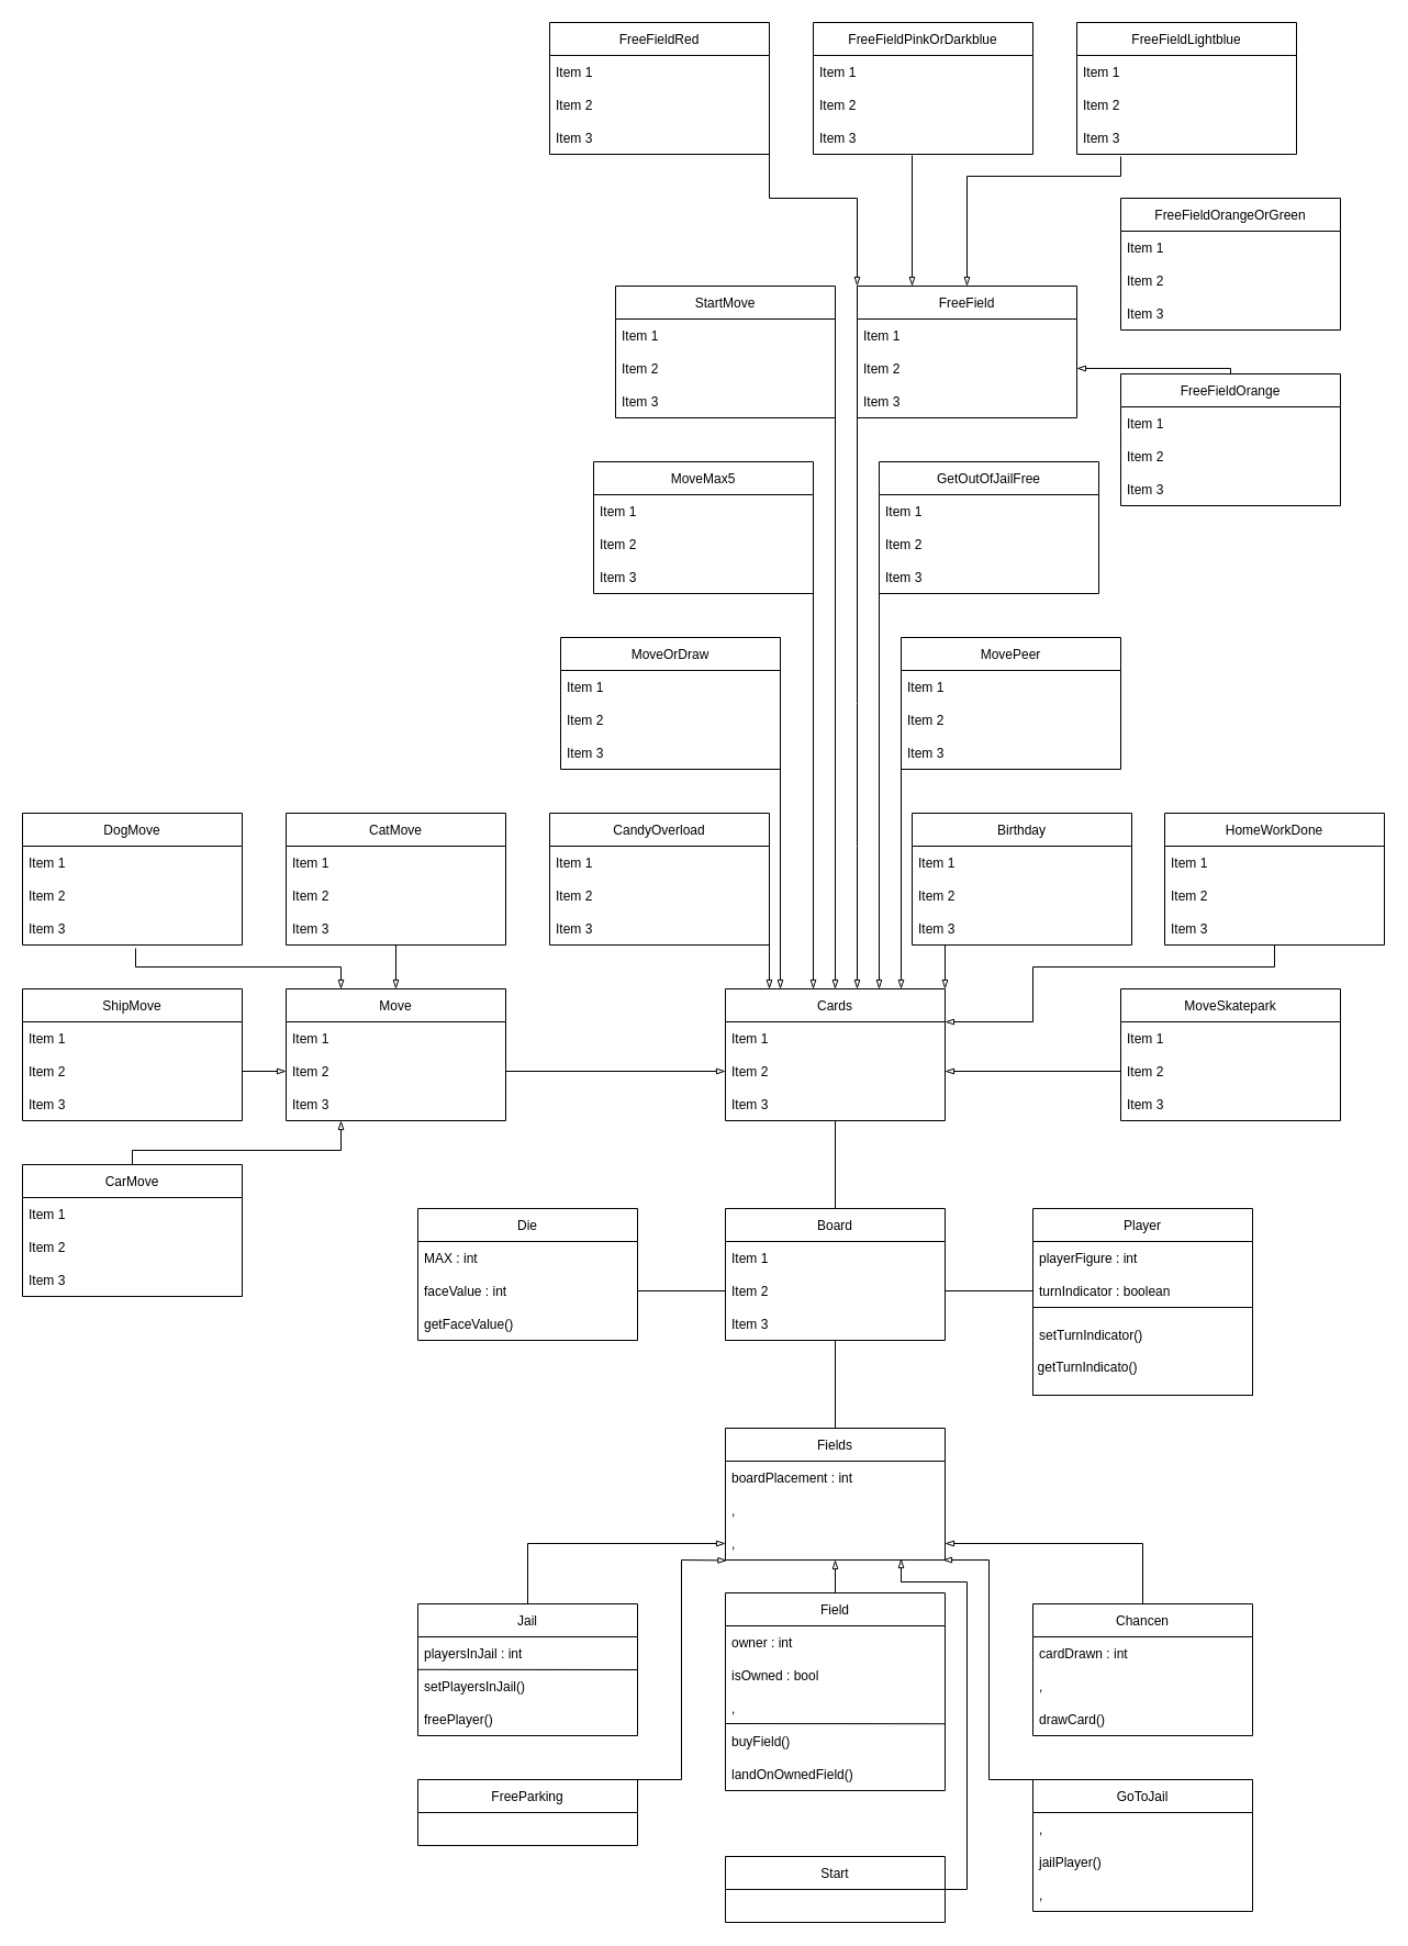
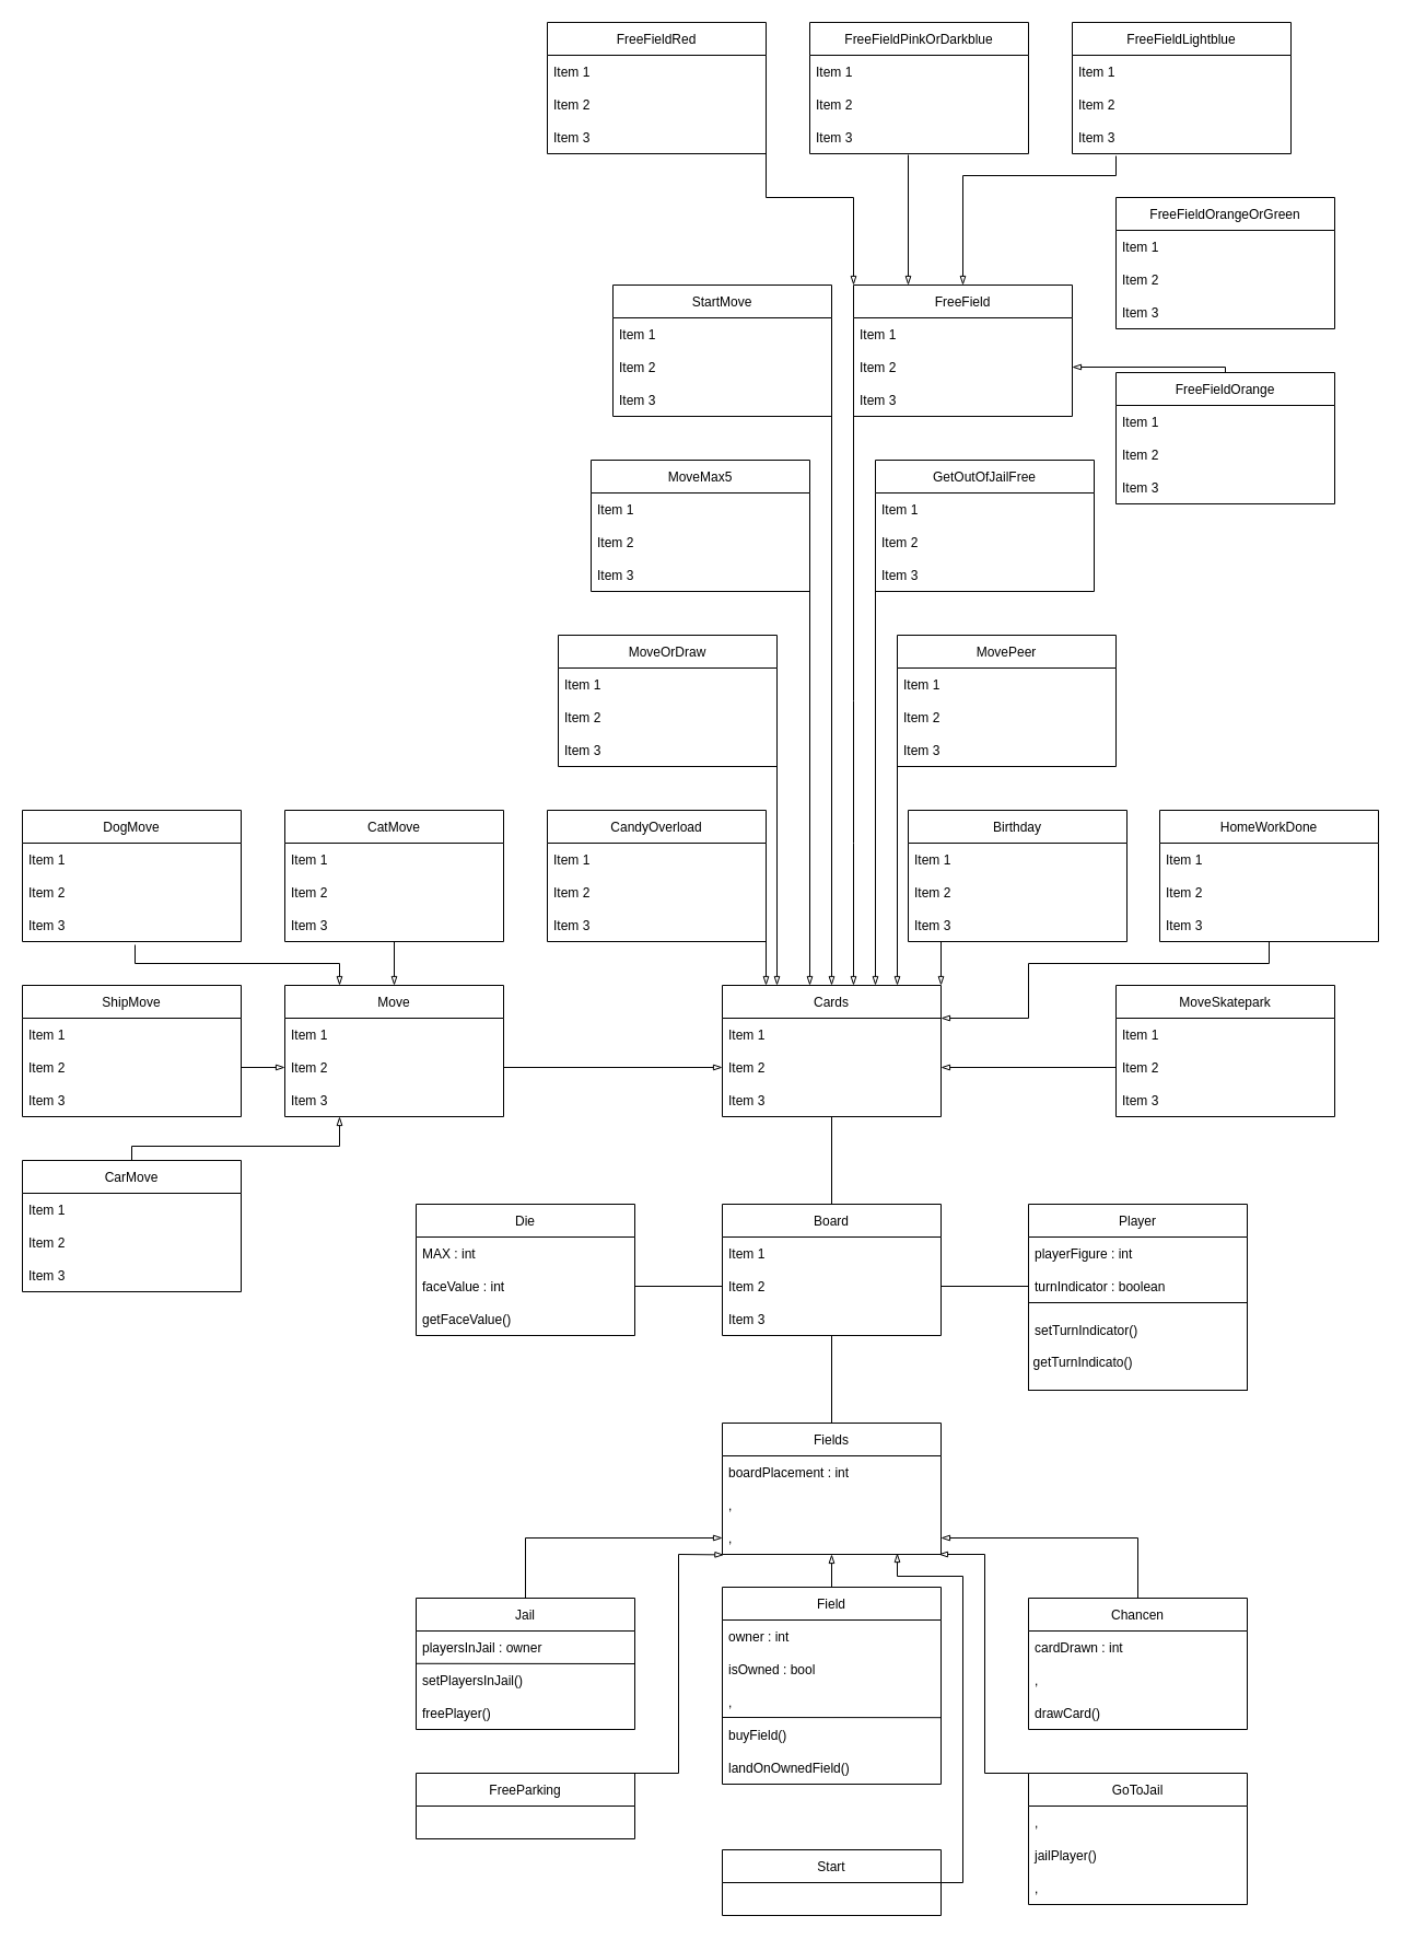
- <mxCell id="22" value="playersInJail : int" style="text;strokeColor=none;fillColor=none;align=left;verticalAlign=middle;spacingLeft=4;spacingRight=4;overflow=hidden;points=[[0,0.5],[1,0.5]];portConstraint=eastwest;rotatable=0;" parent="21" vertex="1"><mxGeometry y="30" width="200" height="30" as="geometry" /></mxCell>
+ <mxCell id="22" value="playersInJail : owner" style="text;strokeColor=none;fillColor=none;align=left;verticalAlign=middle;spacingLeft=4;spacingRight=4;overflow=hidden;points=[[0,0.5],[1,0.5]];portConstraint=eastwest;rotatable=0;" parent="21" vertex="1"><mxGeometry y="30" width="200" height="30" as="geometry" /></mxCell>
